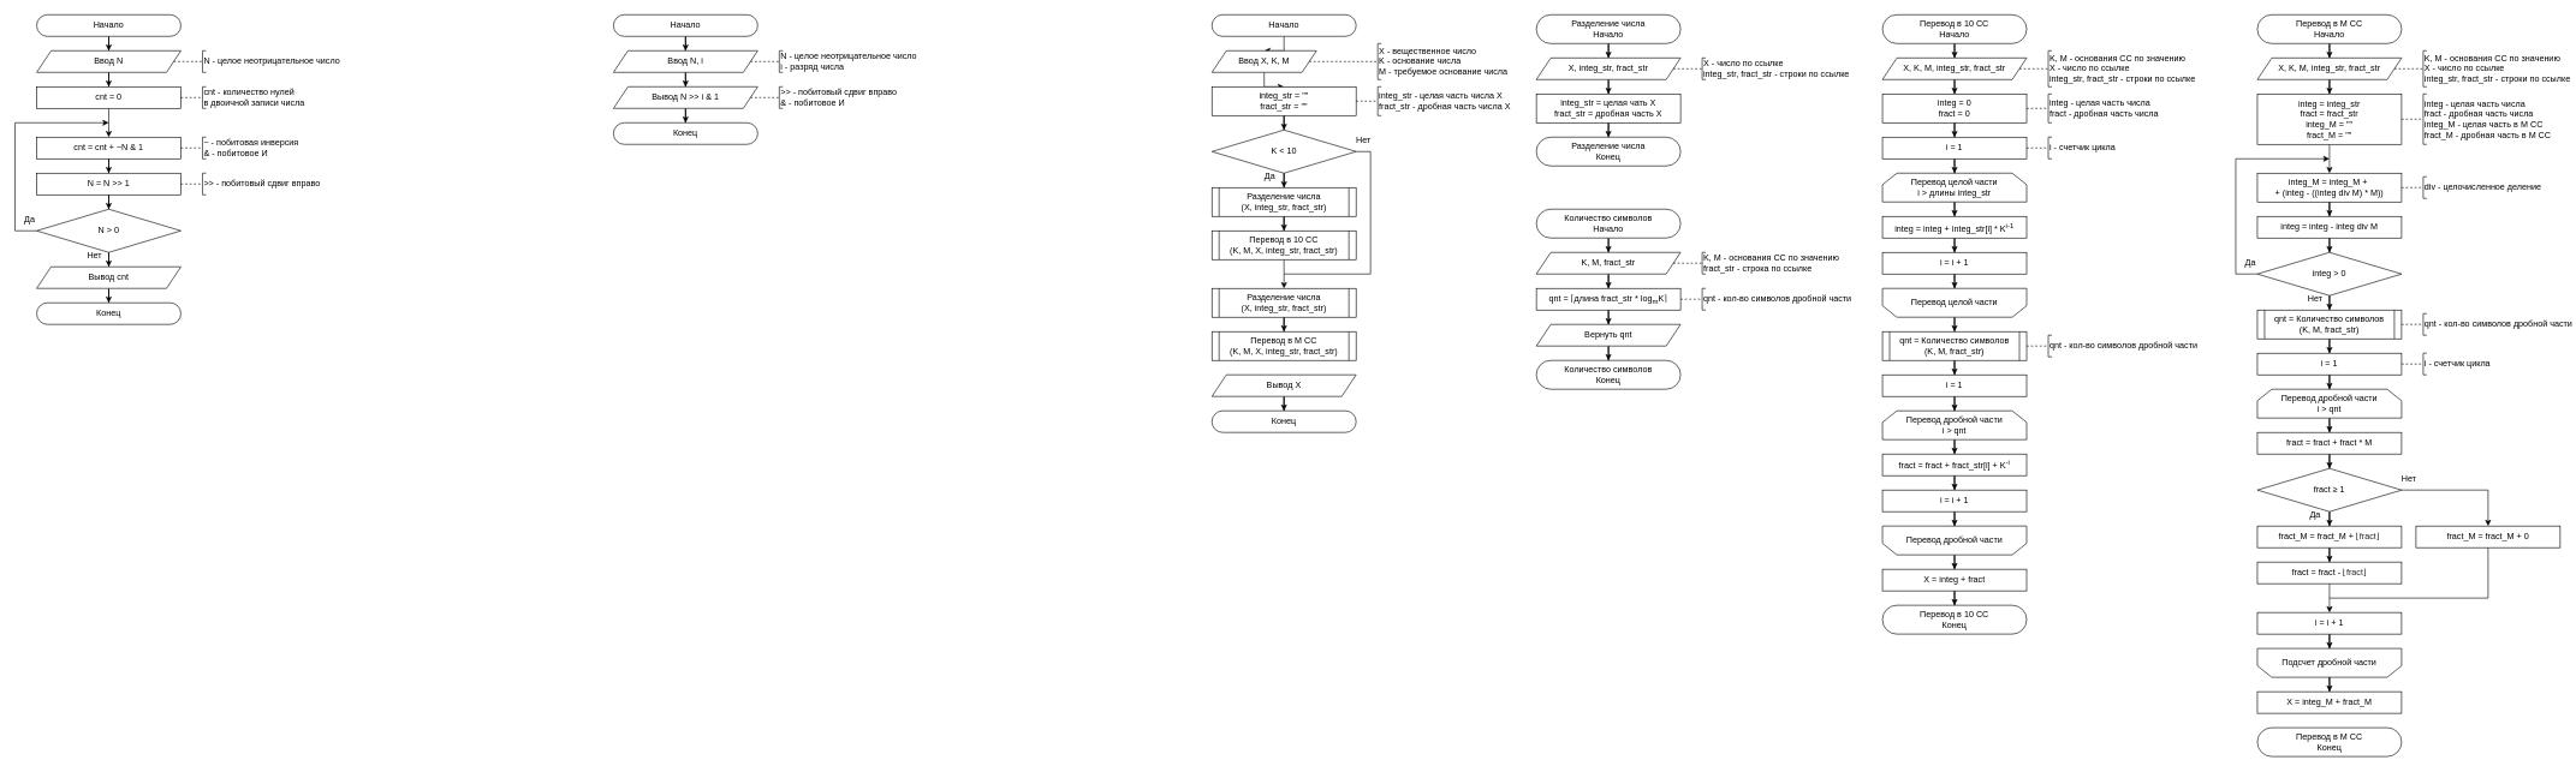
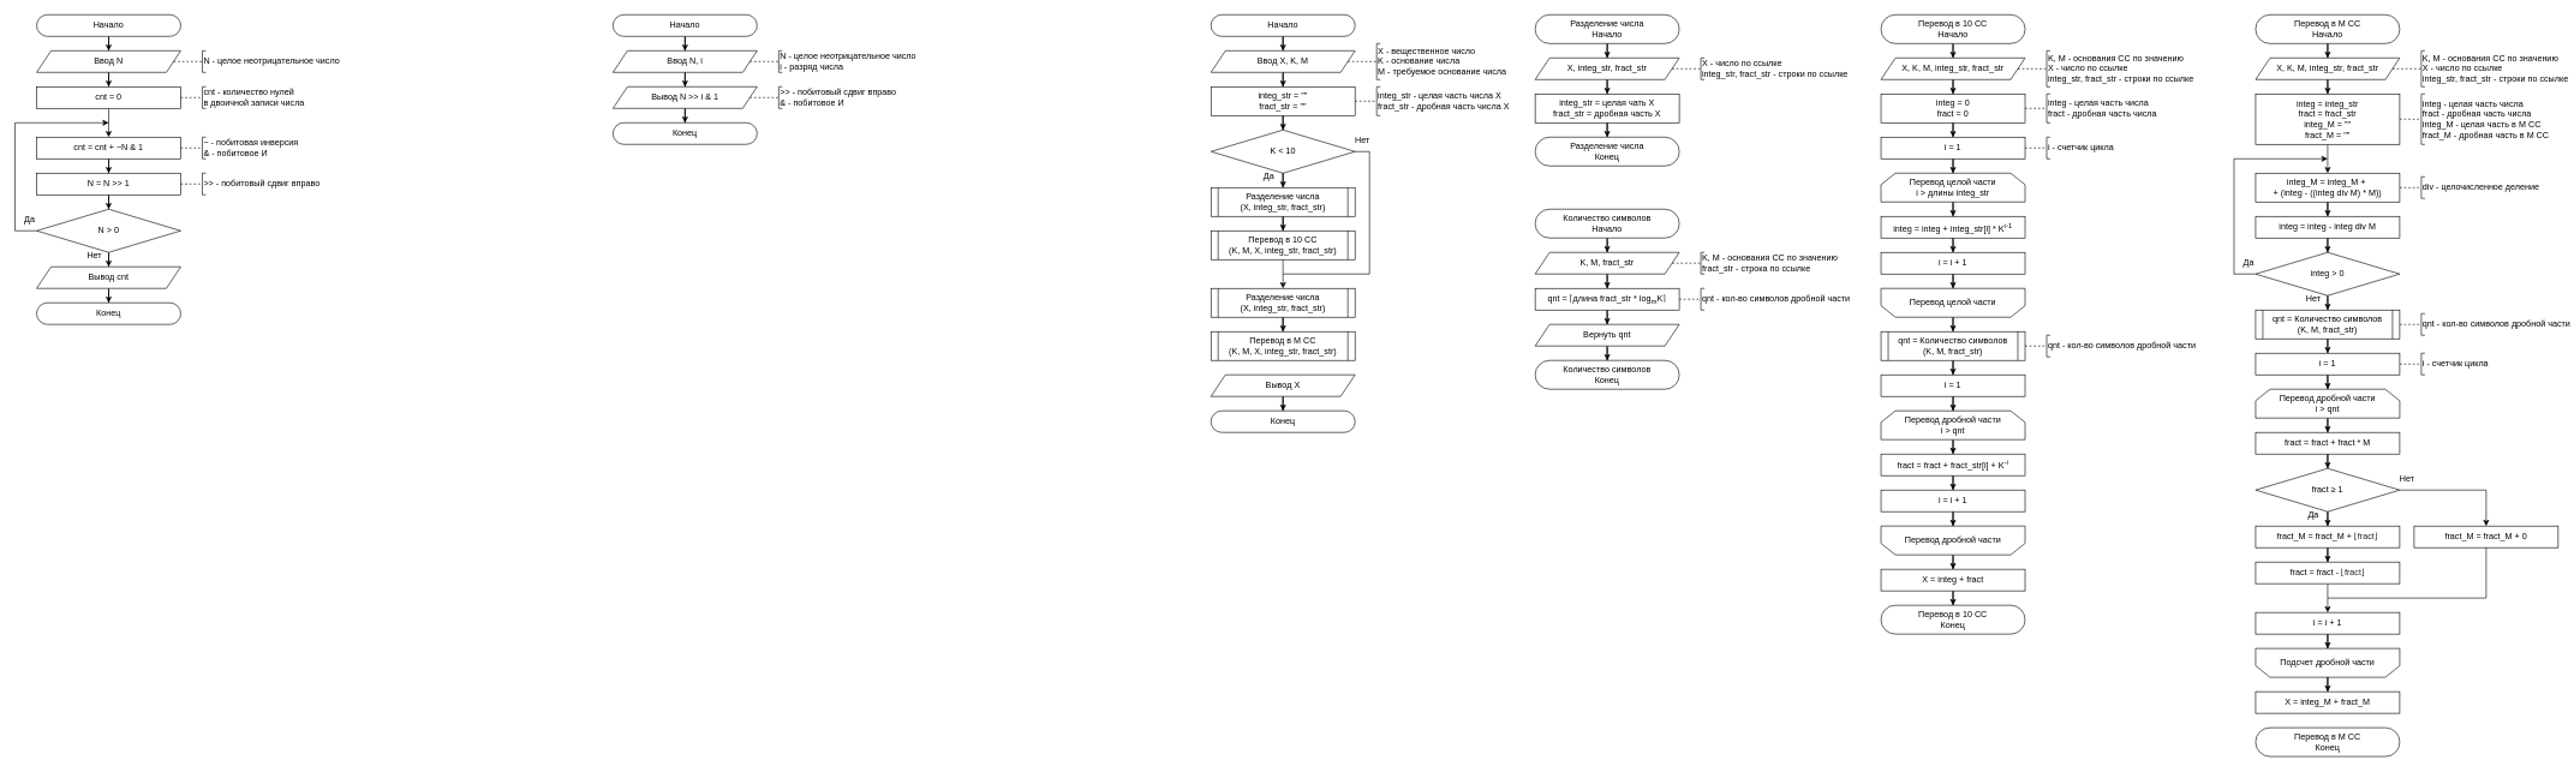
- <mxCell id="44" value="Ввод X, K, M" style="shape=parallelogram;perimeter=parallelogramPerimeter;whiteSpace=wrap;html=1;fixedSize=1;" parent="1" vertex="1"><mxGeometry x="1680" y="70" width="145" height="30" as="geometry" /></mxCell>
+ <mxCell id="44" value="Ввод X, K, M" style="shape=parallelogram;perimeter=parallelogramPerimeter;whiteSpace=wrap;html=1;fixedSize=1;" parent="1" vertex="1"><mxGeometry x="1680" y="70" width="200" height="30" as="geometry" /></mxCell>
